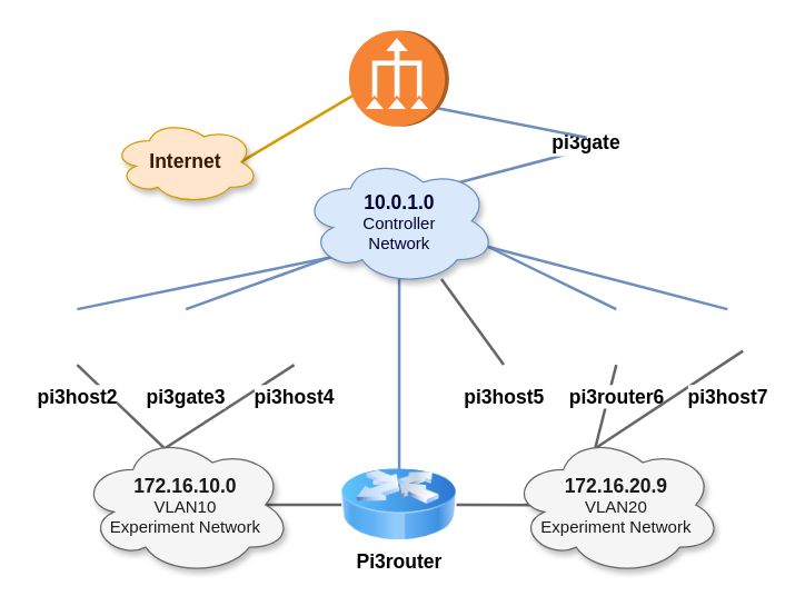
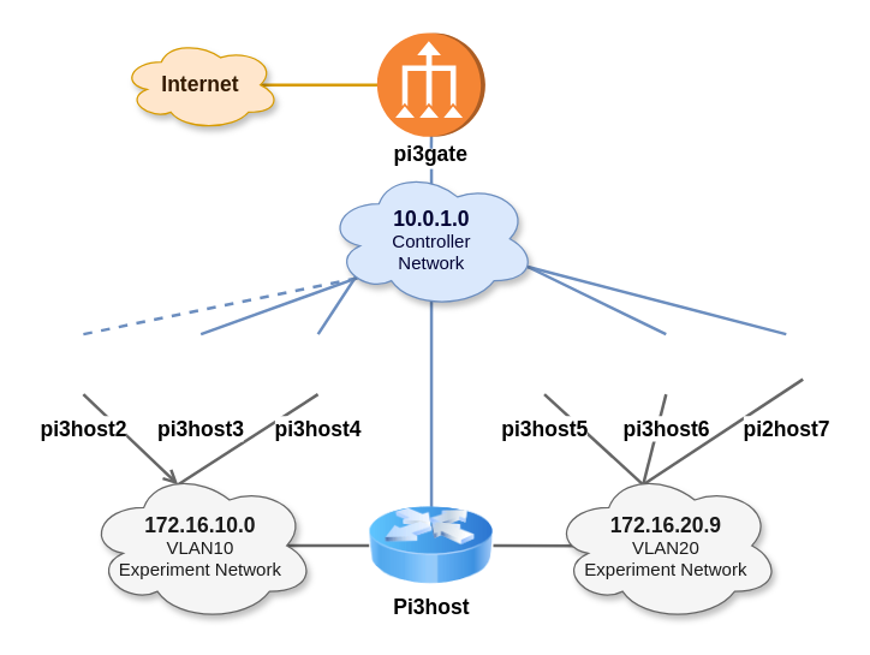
- <mxCell id="29" value="&lt;font style=&quot;font-size: 14px&quot;&gt;&lt;b&gt;pi3gate&lt;/b&gt;&lt;/font&gt;" style="text;html=1;align=center;verticalAlign=middle;whiteSpace=wrap;rounded=0;fillColor=#ffffff;" vertex="1" parent="1"><mxGeometry x="384" y="92" width="75" height="20" as="geometry" /></mxCell>
+ <mxCell id="29" value="&lt;font style=&quot;font-size: 14px&quot;&gt;&lt;b&gt;pi3gate&lt;/b&gt;&lt;/font&gt;" style="text;html=1;align=center;verticalAlign=middle;whiteSpace=wrap;rounded=0;fillColor=#ffffff;" vertex="1" parent="1"><mxGeometry x="249" y="92" width="75" height="20" as="geometry" /></mxCell>
- <mxCell id="27" value="&lt;div align=&quot;center&quot;&gt;&lt;font color=&quot;#331A00&quot;&gt;&lt;b&gt;&lt;font style=&quot;font-size: 14px&quot;&gt;Internet&lt;/font&gt;&lt;/b&gt;&lt;/font&gt;&lt;/div&gt;" style="ellipse;shape=cloud;whiteSpace=wrap;html=1;align=center;fillColor=#ffe6cc;strokeColor=#d79b00;shadow=1;" parent="1" vertex="1"><mxGeometry x="80.41" y="85.75" width="105.5" height="60.5" as="geometry" /></mxCell>
+ <mxCell id="27" value="&lt;div align=&quot;center&quot;&gt;&lt;font color=&quot;#331A00&quot;&gt;&lt;b&gt;&lt;font style=&quot;font-size: 14px&quot;&gt;Internet&lt;/font&gt;&lt;/b&gt;&lt;/font&gt;&lt;/div&gt;" style="ellipse;shape=cloud;whiteSpace=wrap;html=1;align=center;fillColor=#ffe6cc;strokeColor=#d79b00;shadow=1;" parent="1" vertex="1"><mxGeometry x="80.41" y="25.75" width="105.5" height="60.5" as="geometry" /></mxCell>
- <mxCell id="5" style="edgeStyle=none;rounded=0;orthogonalLoop=1;jettySize=auto;html=1;exitX=0.5;exitY=0.294;exitDx=0;exitDy=0;entryX=0.175;entryY=0.773;entryDx=0;entryDy=0;entryPerimeter=0;endArrow=none;endFill=0;strokeWidth=2;fillColor=#dae8fc;strokeColor=#6c8ebf;exitPerimeter=0;" parent="1" source="6" target="25" edge="1"><mxGeometry relative="1" as="geometry" /></mxCell>
+ <mxCell id="5" style="edgeStyle=none;rounded=0;orthogonalLoop=1;jettySize=auto;html=1;exitX=0.5;exitY=0.294;exitDx=0;exitDy=0;entryX=0.175;entryY=0.773;entryDx=0;entryDy=0;entryPerimeter=0;endArrow=none;endFill=0;strokeWidth=2;fillColor=#dae8fc;strokeColor=#6c8ebf;exitPerimeter=0;dashed=1;" parent="1" source="6" target="25" edge="1"><mxGeometry relative="1" as="geometry" /></mxCell>
+ <mxCell id="11" style="edgeStyle=none;rounded=0;orthogonalLoop=1;jettySize=auto;html=1;exitX=0.5;exitY=0.294;exitDx=0;exitDy=0;entryX=0.195;entryY=0.645;entryDx=0;entryDy=0;entryPerimeter=0;endArrow=none;endFill=0;strokeWidth=2;fillColor=#dae8fc;strokeColor=#6c8ebf;exitPerimeter=0;" parent="1" source="12" target="25" edge="1"><mxGeometry relative="1" as="geometry" /></mxCell>
- <mxCell id="16" style="rounded=0;orthogonalLoop=1;jettySize=auto;html=1;exitX=0.5;exitY=0.882;exitDx=0;exitDy=0;endArrow=none;endFill=0;exitPerimeter=0;strokeWidth=2;fillColor=#f5f5f5;strokeColor=#666666;" parent="1" source="17" target="25" edge="1"><mxGeometry relative="1" as="geometry" /></mxCell>
+ <mxCell id="16" style="rounded=0;orthogonalLoop=1;jettySize=auto;html=1;exitX=0.5;exitY=0.882;exitDx=0;exitDy=0;entryX=0.4;entryY=0.1;entryDx=0;entryDy=0;entryPerimeter=0;endArrow=none;endFill=0;exitPerimeter=0;strokeWidth=2;fillColor=#f5f5f5;strokeColor=#666666;" parent="1" source="17" target="24" edge="1"><mxGeometry relative="1" as="geometry" /></mxCell>
- <mxCell id="10" value="&lt;font style=&quot;font-size: 14px&quot;&gt;&lt;b&gt;&lt;font style=&quot;font-size: 14px&quot;&gt;pi3gate3&lt;/font&gt;&lt;/b&gt;&lt;/font&gt;" style="shape=image;html=1;verticalAlign=top;verticalLabelPosition=bottom;labelBackgroundColor=#ffffff;imageAspect=0;aspect=fixed;image=https://cdn4.iconfinder.com/data/icons/logos-and-brands/512/272_Raspberry_Pi_logo-128.png" parent="1" vertex="1"><mxGeometry x="99.16" y="202" width="68" height="68" as="geometry" /></mxCell>
+ <mxCell id="10" value="&lt;font style=&quot;font-size: 14px&quot;&gt;&lt;b&gt;&lt;font style=&quot;font-size: 14px&quot;&gt;pi3host3&lt;/font&gt;&lt;/b&gt;&lt;/font&gt;" style="shape=image;html=1;verticalAlign=top;verticalLabelPosition=bottom;labelBackgroundColor=#ffffff;imageAspect=0;aspect=fixed;image=https://cdn4.iconfinder.com/data/icons/logos-and-brands/512/272_Raspberry_Pi_logo-128.png" parent="1" vertex="1"><mxGeometry x="99.16" y="202" width="68" height="68" as="geometry" /></mxCell>
- <mxCell id="20" value="&lt;font style=&quot;font-size: 14px&quot;&gt;&lt;b&gt;&lt;font style=&quot;font-size: 14px&quot;&gt;pi3router6&lt;/font&gt;&lt;/b&gt;&lt;/font&gt;" style="shape=image;html=1;verticalAlign=top;verticalLabelPosition=bottom;labelBackgroundColor=#ffffff;imageAspect=0;aspect=fixed;image=https://cdn4.iconfinder.com/data/icons/logos-and-brands/512/272_Raspberry_Pi_logo-128.png" parent="1" vertex="1"><mxGeometry x="408.83" y="202" width="68" height="68" as="geometry" /></mxCell>
+ <mxCell id="20" value="&lt;font style=&quot;font-size: 14px&quot;&gt;&lt;b&gt;&lt;font style=&quot;font-size: 14px&quot;&gt;pi3host6&lt;/font&gt;&lt;/b&gt;&lt;/font&gt;" style="shape=image;html=1;verticalAlign=top;verticalLabelPosition=bottom;labelBackgroundColor=#ffffff;imageAspect=0;aspect=fixed;image=https://cdn4.iconfinder.com/data/icons/logos-and-brands/512/272_Raspberry_Pi_logo-128.png" parent="1" vertex="1"><mxGeometry x="408.83" y="202" width="68" height="68" as="geometry" /></mxCell>
- <mxCell id="23" value="&lt;div style=&quot;font-size: 14px&quot;&gt;&lt;font style=&quot;font-size: 14px&quot;&gt;&lt;b&gt;&lt;font style=&quot;font-size: 14px&quot;&gt;pi3host7&lt;/font&gt;&lt;/b&gt;&lt;/font&gt;&lt;/div&gt;" style="shape=image;html=1;verticalAlign=top;verticalLabelPosition=bottom;labelBackgroundColor=#ffffff;imageAspect=0;aspect=fixed;image=https://cdn4.iconfinder.com/data/icons/logos-and-brands/512/272_Raspberry_Pi_logo-128.png" parent="1" vertex="1"><mxGeometry x="488.83" y="202" width="68" height="68" as="geometry" /></mxCell>
+ <mxCell id="23" value="&lt;div style=&quot;font-size: 14px&quot;&gt;&lt;font style=&quot;font-size: 14px&quot;&gt;&lt;b&gt;&lt;font style=&quot;font-size: 14px&quot;&gt;pi2host7&lt;/font&gt;&lt;/b&gt;&lt;/font&gt;&lt;/div&gt;" style="shape=image;html=1;verticalAlign=top;verticalLabelPosition=bottom;labelBackgroundColor=#ffffff;imageAspect=0;aspect=fixed;image=https://cdn4.iconfinder.com/data/icons/logos-and-brands/512/272_Raspberry_Pi_logo-128.png" parent="1" vertex="1"><mxGeometry x="488.83" y="202" width="68" height="68" as="geometry" /></mxCell>
- <mxCell id="4" style="edgeStyle=none;rounded=0;orthogonalLoop=1;jettySize=auto;html=1;exitX=0.5;exitY=0.882;exitDx=0;exitDy=0;entryX=0.4;entryY=0.1;entryDx=0;entryDy=0;entryPerimeter=0;endArrow=none;endFill=0;strokeWidth=2;fillColor=#f5f5f5;strokeColor=#666666;exitPerimeter=0;" parent="1" source="6" target="8" edge="1"><mxGeometry relative="1" as="geometry" /></mxCell>
+ <mxCell id="4" style="edgeStyle=none;rounded=0;orthogonalLoop=1;jettySize=auto;html=1;exitX=0.5;exitY=0.882;exitDx=0;exitDy=0;entryX=0.4;entryY=0.1;entryDx=0;entryDy=0;entryPerimeter=0;endArrow=open;endFill=0;strokeWidth=2;fillColor=#f5f5f5;strokeColor=#666666;exitPerimeter=0;" parent="1" source="6" target="8" edge="1"><mxGeometry relative="1" as="geometry" /></mxCell>
- <mxCell id="28" value="&lt;div&gt;&lt;font style=&quot;font-size: 14px&quot;&gt;&lt;b&gt;Pi3router&lt;/b&gt;&lt;/font&gt;&lt;/div&gt;" style="text;html=1;strokeColor=none;fillColor=#ffffff;align=center;verticalAlign=middle;whiteSpace=wrap;rounded=0;" vertex="1" parent="1"><mxGeometry x="247.75" y="393.5" width="77.5" height="20" as="geometry" /></mxCell>
+ <mxCell id="28" value="&lt;div&gt;&lt;font style=&quot;font-size: 14px&quot;&gt;&lt;b&gt;Pi3host&lt;/b&gt;&lt;/font&gt;&lt;/div&gt;" style="text;html=1;strokeColor=none;fillColor=#ffffff;align=center;verticalAlign=middle;whiteSpace=wrap;rounded=0;" vertex="1" parent="1"><mxGeometry x="247.75" y="393.5" width="77.5" height="20" as="geometry" /></mxCell>
